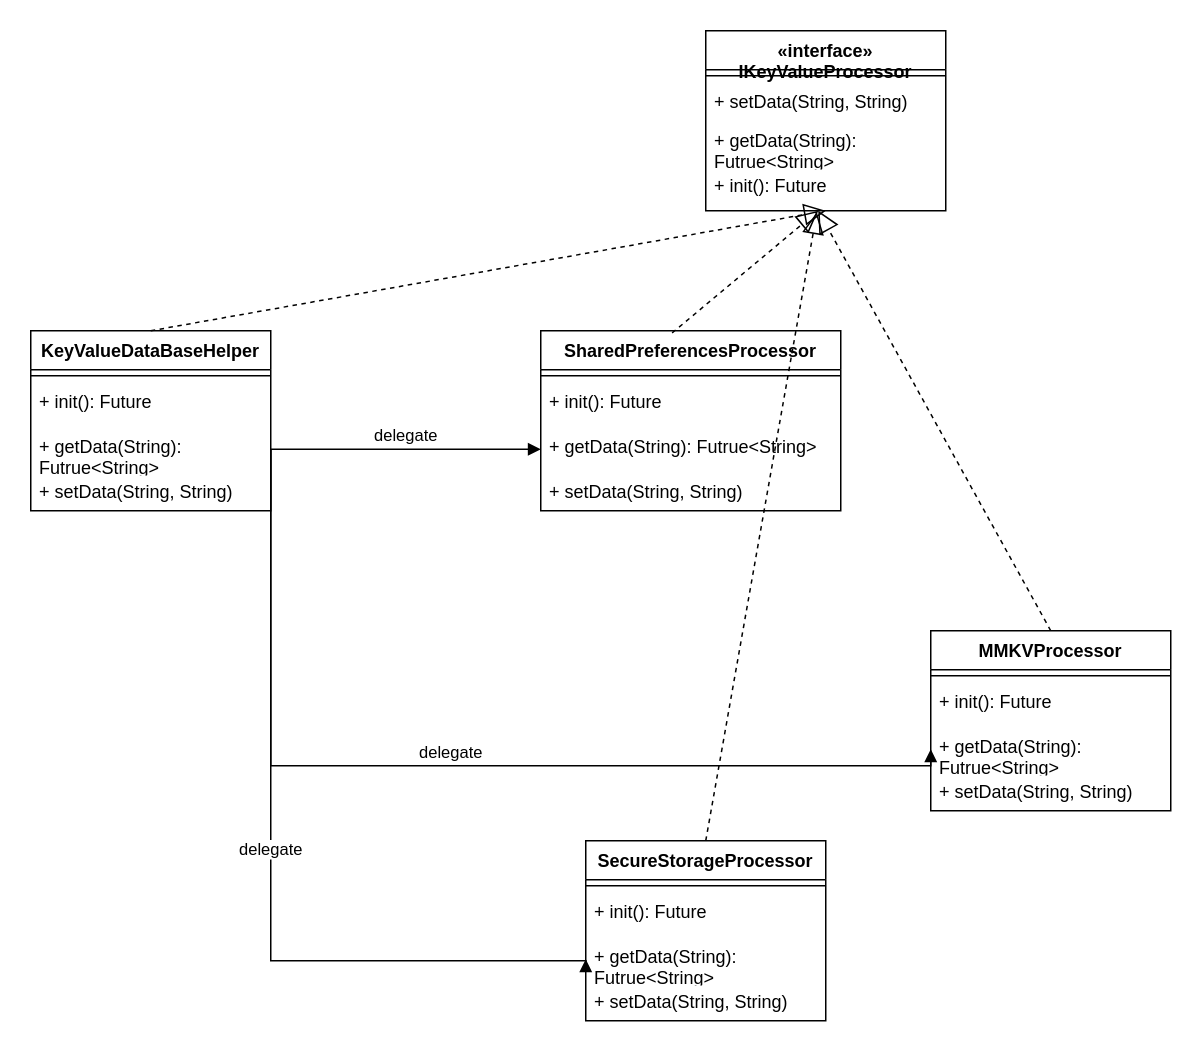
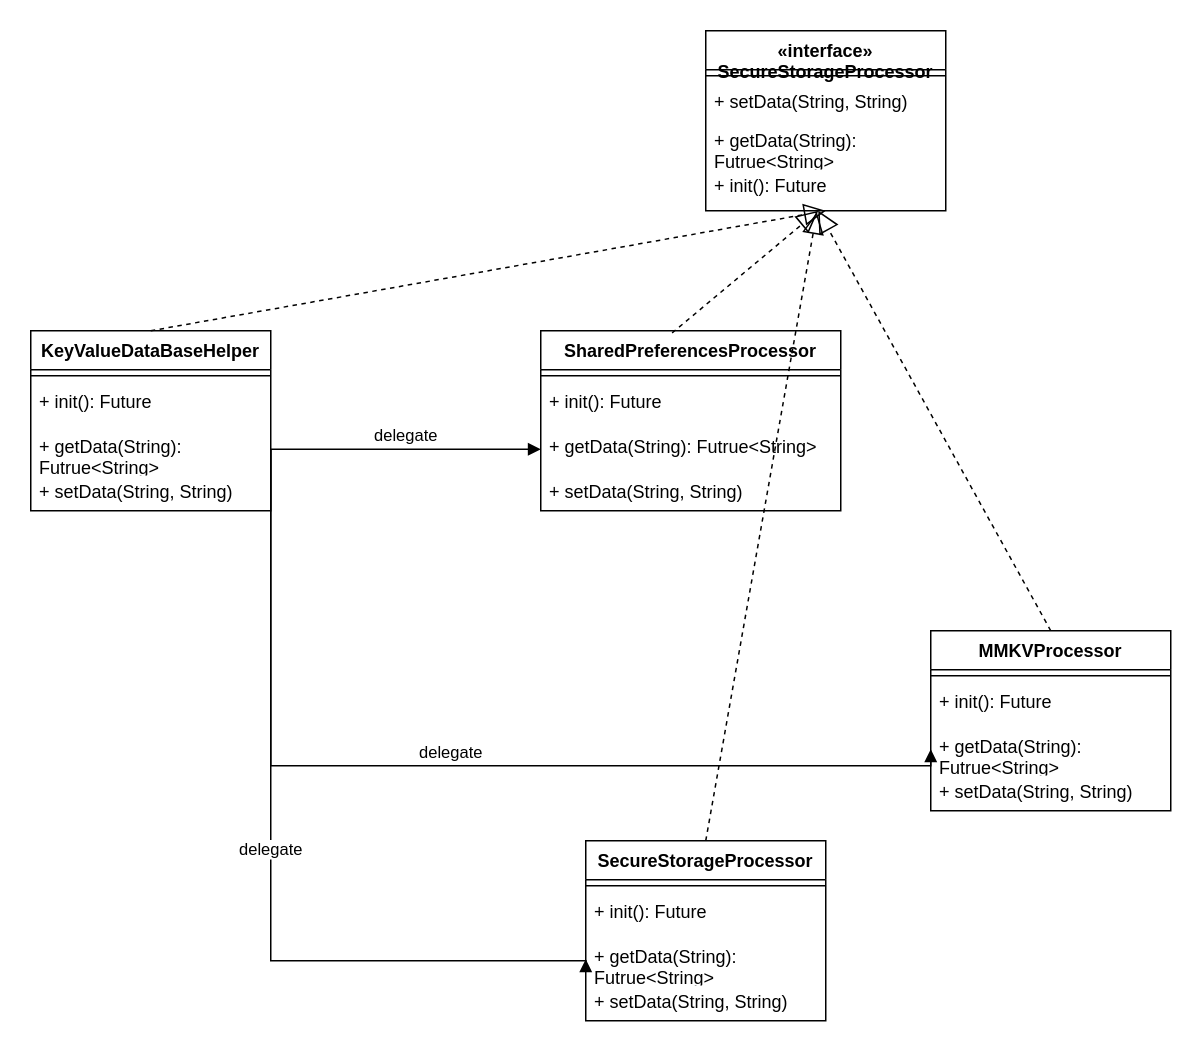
- <mxCell id="22" value="«interface»&lt;br&gt;&lt;b style=&quot;border-color: var(--border-color);&quot;&gt;IKeyValueProcessor&lt;br&gt;&lt;/b&gt;" style="swimlane;fontStyle=1;align=center;verticalAlign=top;childLayout=stackLayout;horizontal=1;startSize=26;horizontalStack=0;resizeParent=1;resizeParentMax=0;resizeLast=0;collapsible=1;marginBottom=0;whiteSpace=wrap;html=1;" vertex="1" parent="1"><mxGeometry x="470" y="20" width="160" height="120" as="geometry" /></mxCell>
+ <mxCell id="22" value="«interface»&lt;br&gt;&lt;b style=&quot;border-color: var(--border-color);&quot;&gt;SecureStorageProcessor&lt;br&gt;&lt;/b&gt;" style="swimlane;fontStyle=1;align=center;verticalAlign=top;childLayout=stackLayout;horizontal=1;startSize=26;horizontalStack=0;resizeParent=1;resizeParentMax=0;resizeLast=0;collapsible=1;marginBottom=0;whiteSpace=wrap;html=1;" vertex="1" parent="1"><mxGeometry x="470" y="20" width="160" height="120" as="geometry" /></mxCell>
